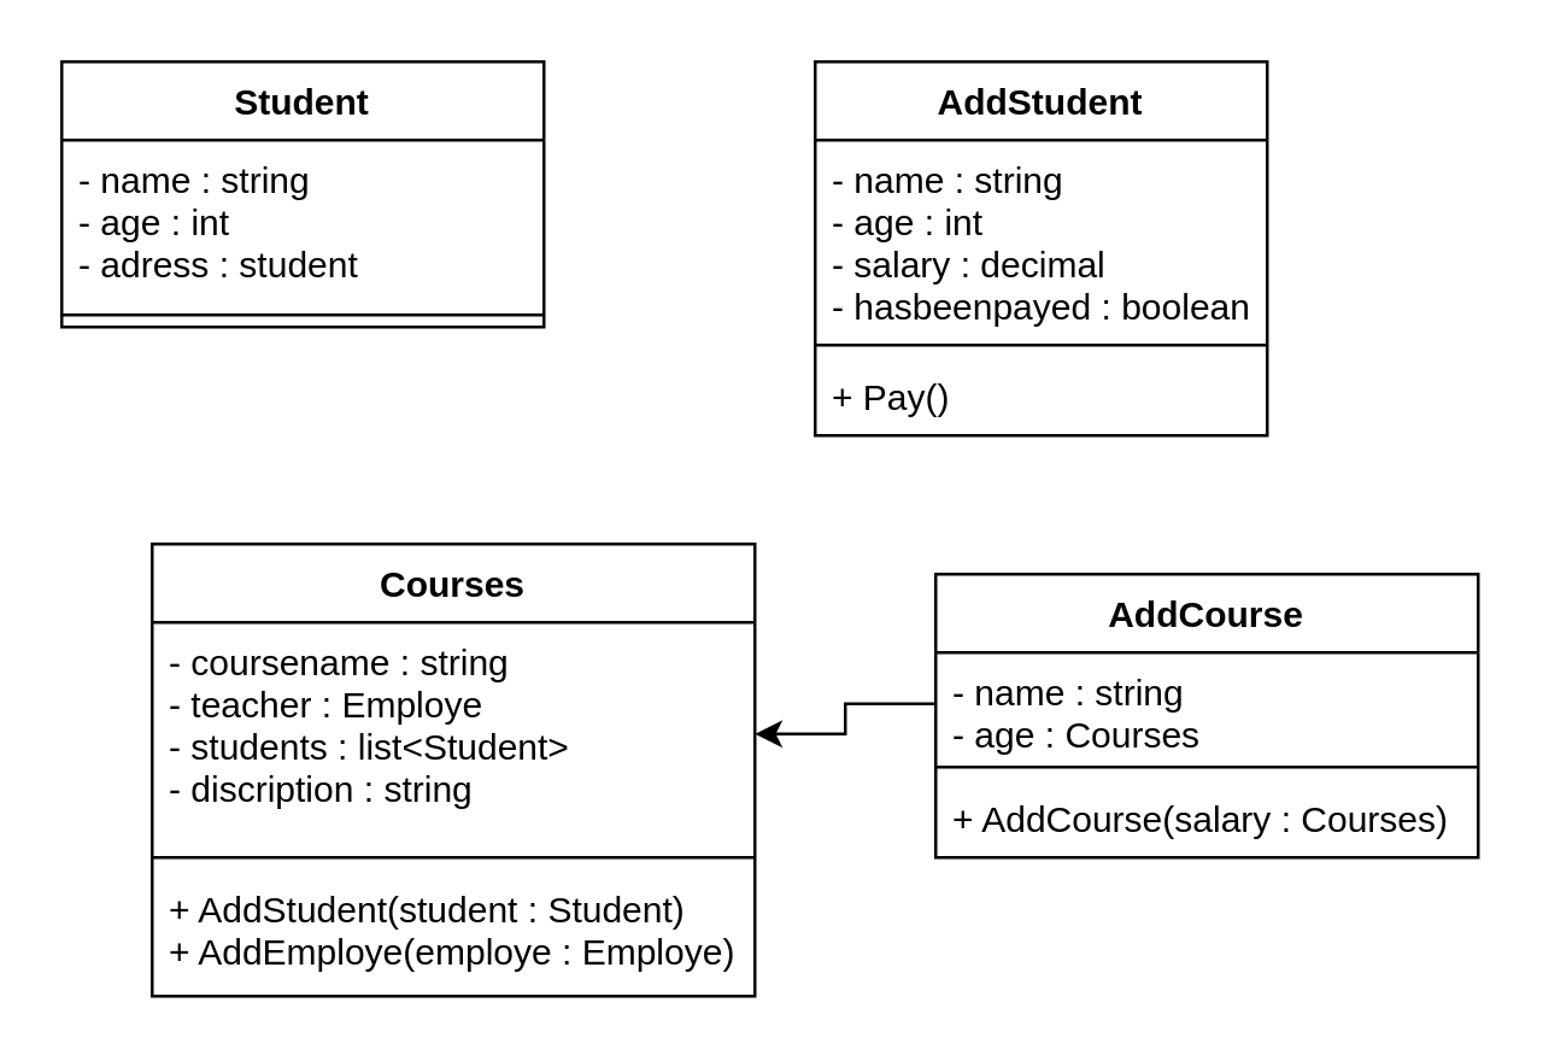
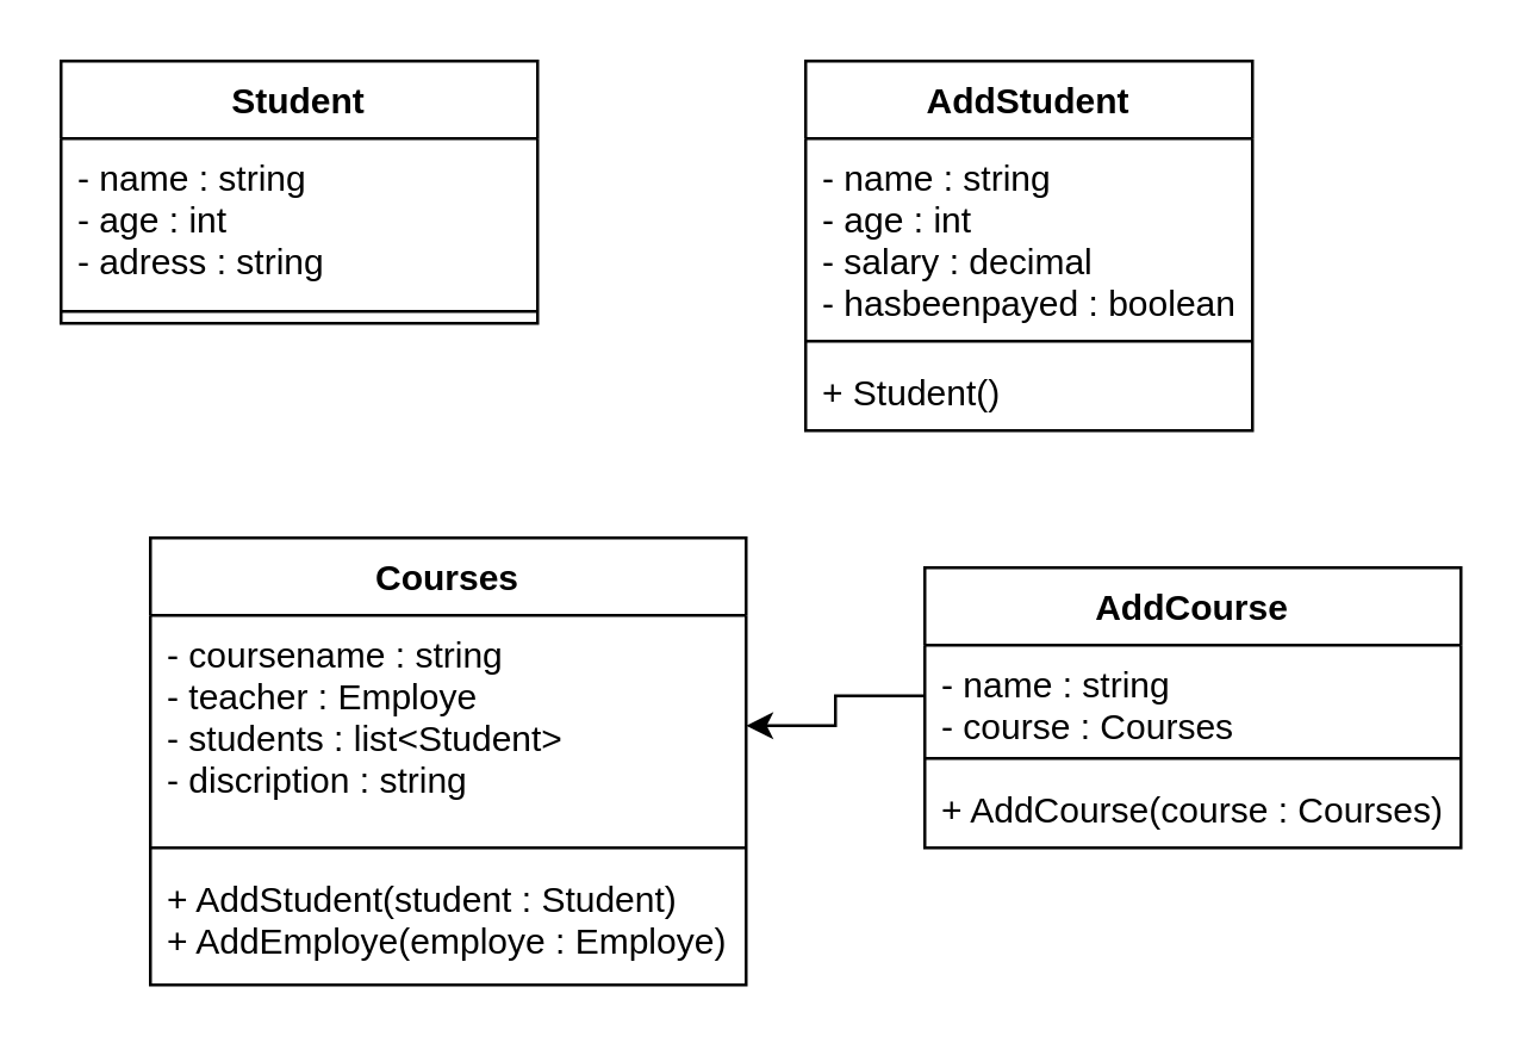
- <mxCell id="3" value="- name : string&#10;- age : int&#10;- adress : student" style="text;strokeColor=none;fillColor=none;align=left;verticalAlign=top;spacingLeft=4;spacingRight=4;overflow=hidden;rotatable=0;points=[[0,0.5],[1,0.5]];portConstraint=eastwest;" vertex="1" parent="2"><mxGeometry y="26" width="160" height="54" as="geometry" /></mxCell>
+ <mxCell id="3" value="- name : string&#10;- age : int&#10;- adress : string" style="text;strokeColor=none;fillColor=none;align=left;verticalAlign=top;spacingLeft=4;spacingRight=4;overflow=hidden;rotatable=0;points=[[0,0.5],[1,0.5]];portConstraint=eastwest;" vertex="1" parent="2"><mxGeometry y="26" width="160" height="54" as="geometry" /></mxCell>
- <mxCell id="8" value="+ Pay()" style="text;strokeColor=none;fillColor=none;align=left;verticalAlign=top;spacingLeft=4;spacingRight=4;overflow=hidden;rotatable=0;points=[[0,0.5],[1,0.5]];portConstraint=eastwest;" vertex="1" parent="5"><mxGeometry y="98" width="150" height="26" as="geometry" /></mxCell>
+ <mxCell id="8" value="+ Student()" style="text;strokeColor=none;fillColor=none;align=left;verticalAlign=top;spacingLeft=4;spacingRight=4;overflow=hidden;rotatable=0;points=[[0,0.5],[1,0.5]];portConstraint=eastwest;" vertex="1" parent="5"><mxGeometry y="98" width="150" height="26" as="geometry" /></mxCell>
- <mxCell id="14" value="- name : string&#10;- age : Courses" style="text;strokeColor=none;fillColor=none;align=left;verticalAlign=top;spacingLeft=4;spacingRight=4;overflow=hidden;rotatable=0;points=[[0,0.5],[1,0.5]];portConstraint=eastwest;" vertex="1" parent="13"><mxGeometry y="26" width="180" height="34" as="geometry" /></mxCell>
+ <mxCell id="14" value="- name : string&#10;- course : Courses" style="text;strokeColor=none;fillColor=none;align=left;verticalAlign=top;spacingLeft=4;spacingRight=4;overflow=hidden;rotatable=0;points=[[0,0.5],[1,0.5]];portConstraint=eastwest;" vertex="1" parent="13"><mxGeometry y="26" width="180" height="34" as="geometry" /></mxCell>
- <mxCell id="16" value="+ AddCourse(salary : Courses)" style="text;strokeColor=none;fillColor=none;align=left;verticalAlign=top;spacingLeft=4;spacingRight=4;overflow=hidden;rotatable=0;points=[[0,0.5],[1,0.5]];portConstraint=eastwest;" vertex="1" parent="13"><mxGeometry y="68" width="180" height="26" as="geometry" /></mxCell>
+ <mxCell id="16" value="+ AddCourse(course : Courses)" style="text;strokeColor=none;fillColor=none;align=left;verticalAlign=top;spacingLeft=4;spacingRight=4;overflow=hidden;rotatable=0;points=[[0,0.5],[1,0.5]];portConstraint=eastwest;" vertex="1" parent="13"><mxGeometry y="68" width="180" height="26" as="geometry" /></mxCell>
